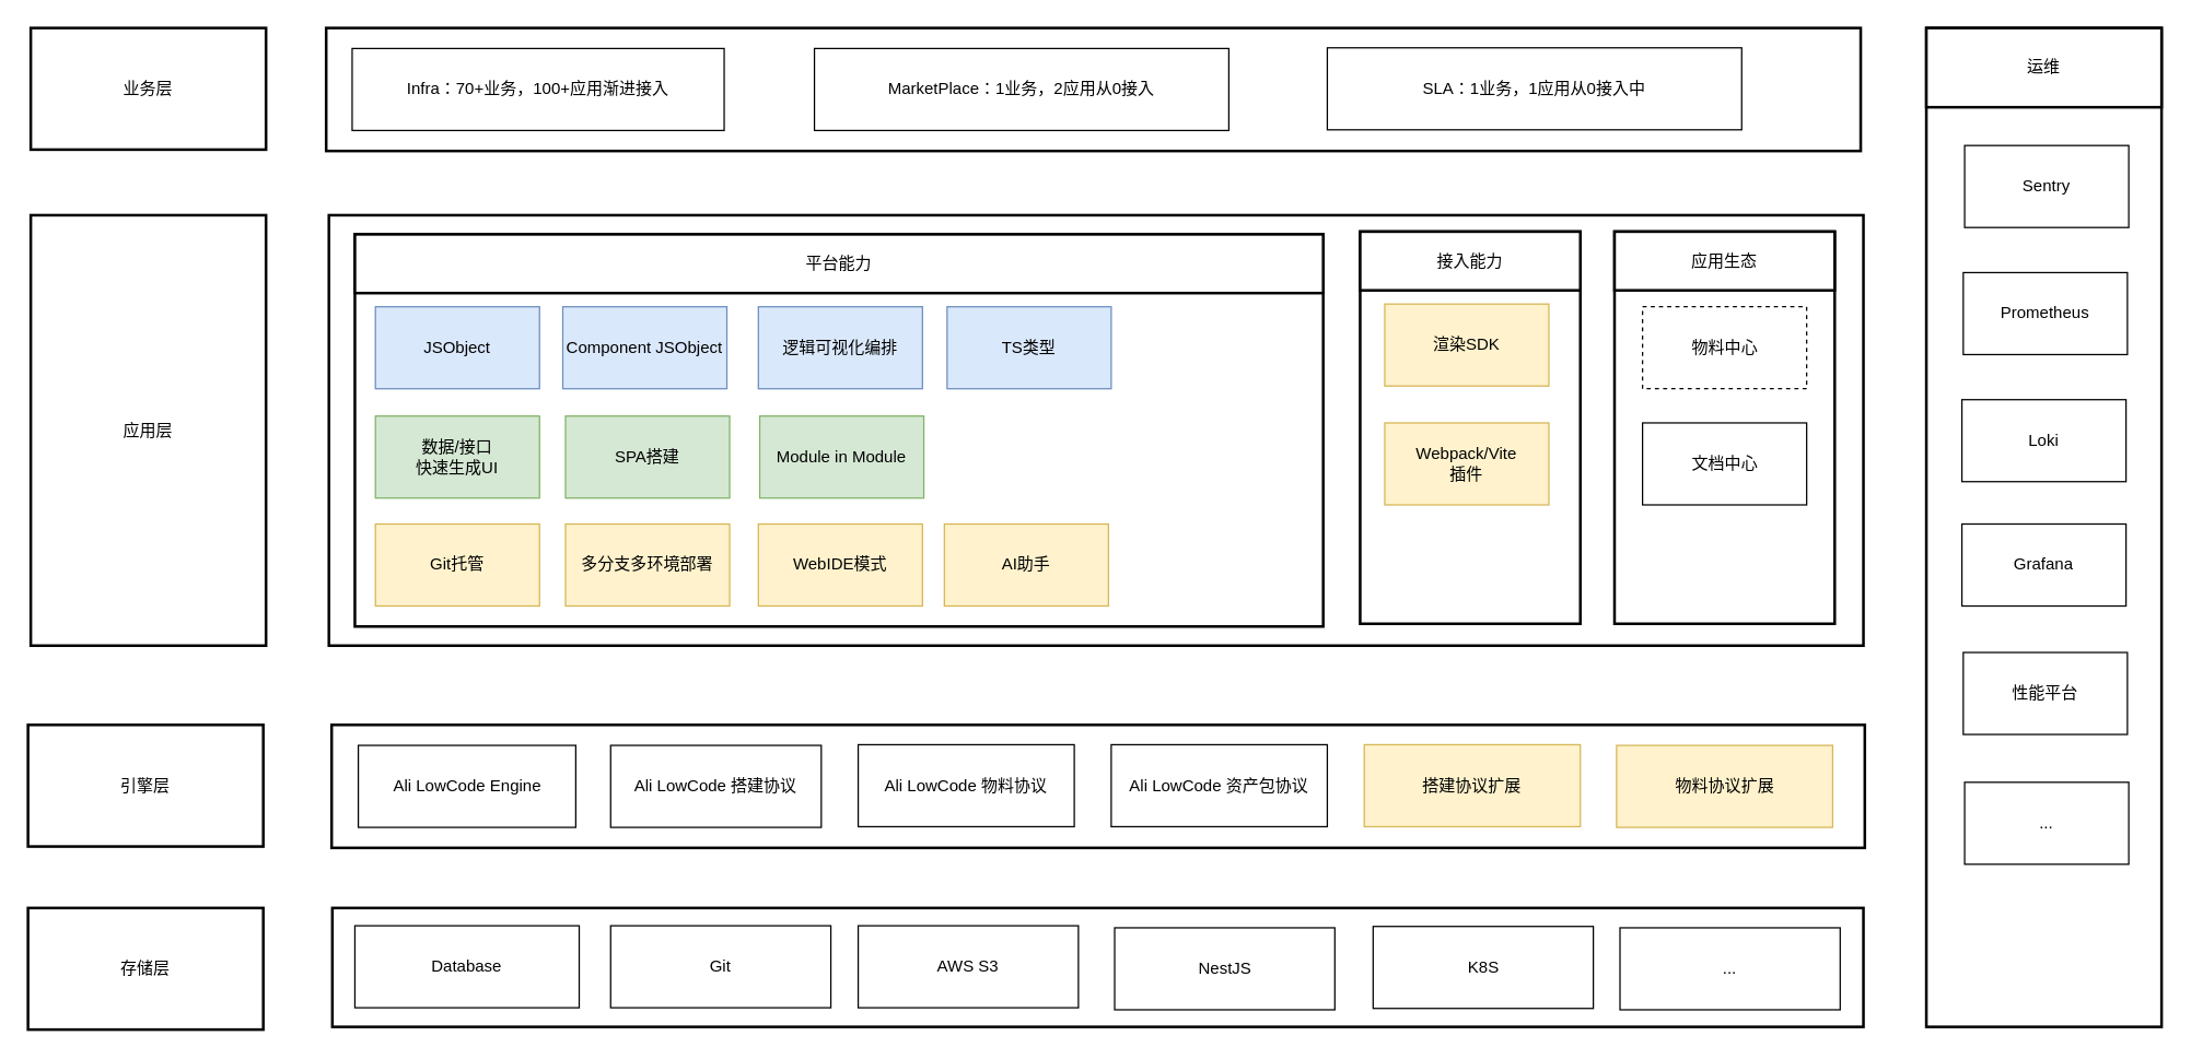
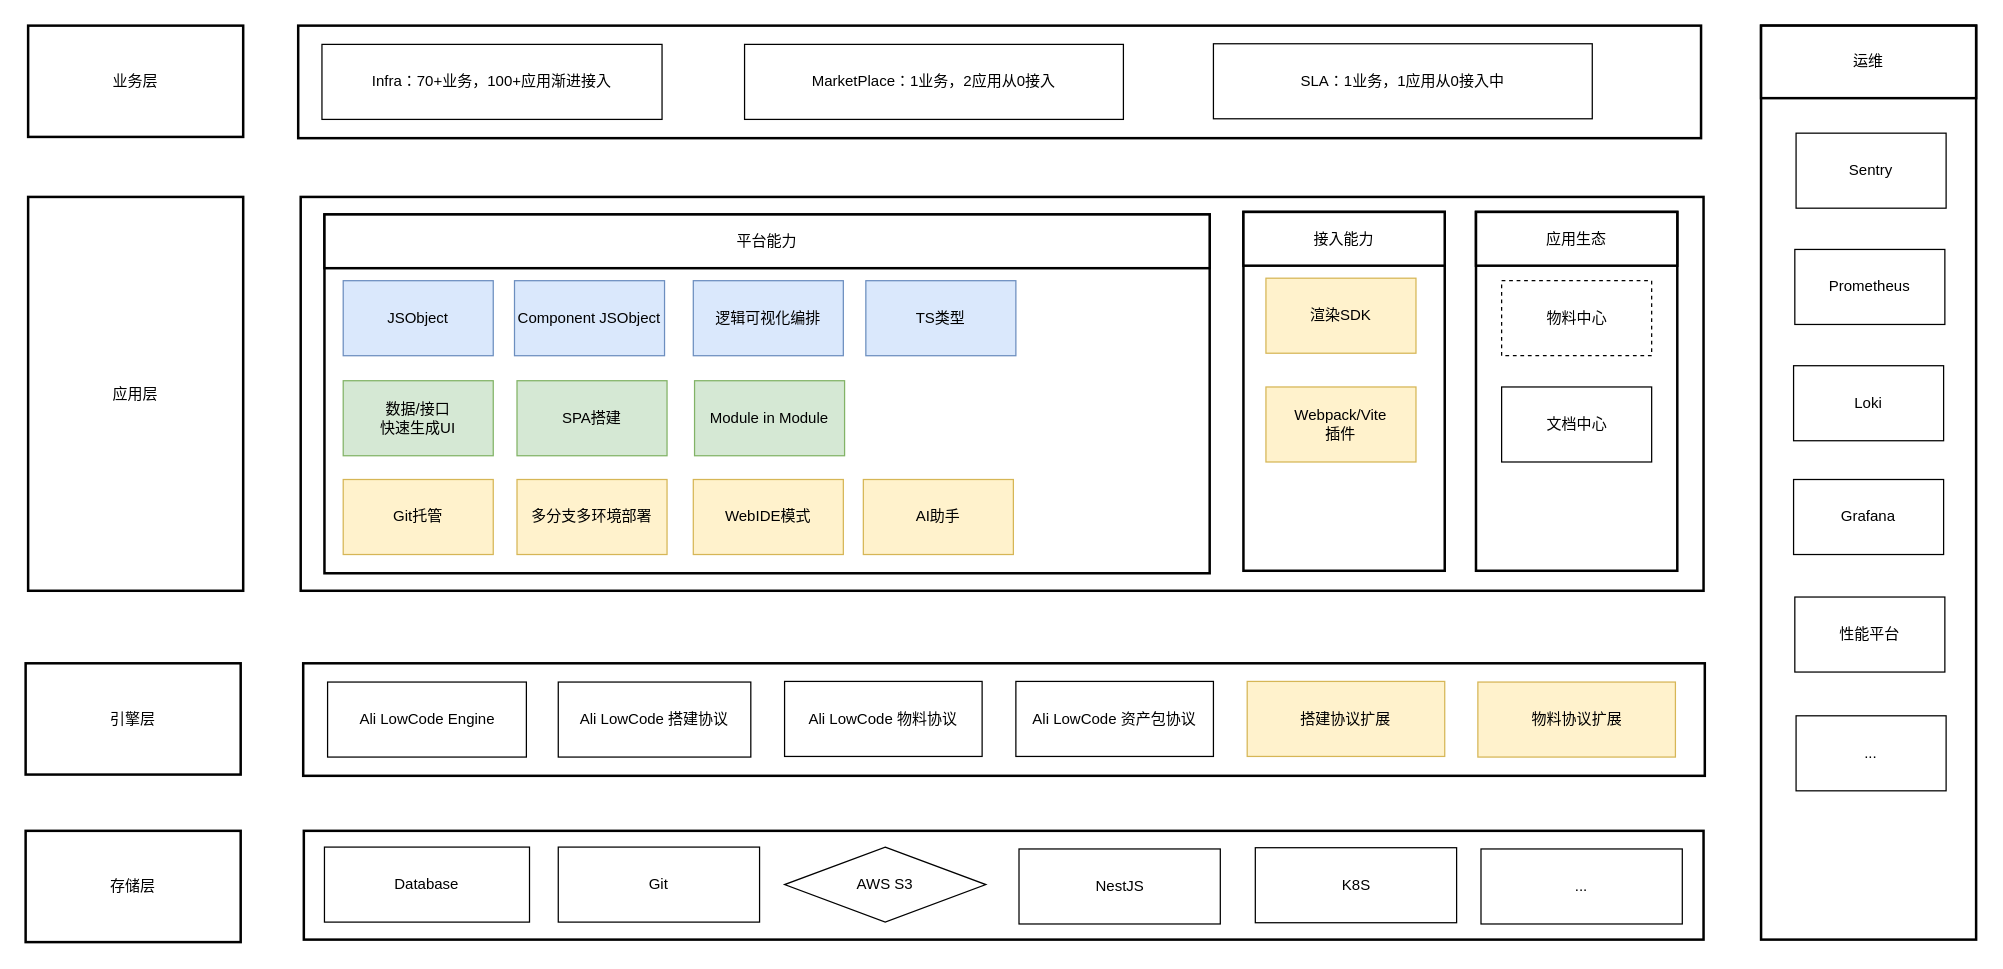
- <mxCell id="7" value="AWS S3" style="rounded=0;whiteSpace=wrap;html=1;strokeWidth=1;" parent="1" vertex="1"><mxGeometry x="627" y="677" width="161" height="60" as="geometry" /></mxCell>
+ <mxCell id="7" value="AWS S3" style="rhombus;whiteSpace=wrap;html=1;strokeWidth=1;" parent="1" vertex="1"><mxGeometry x="627" y="677" width="161" height="60" as="geometry" /></mxCell>
